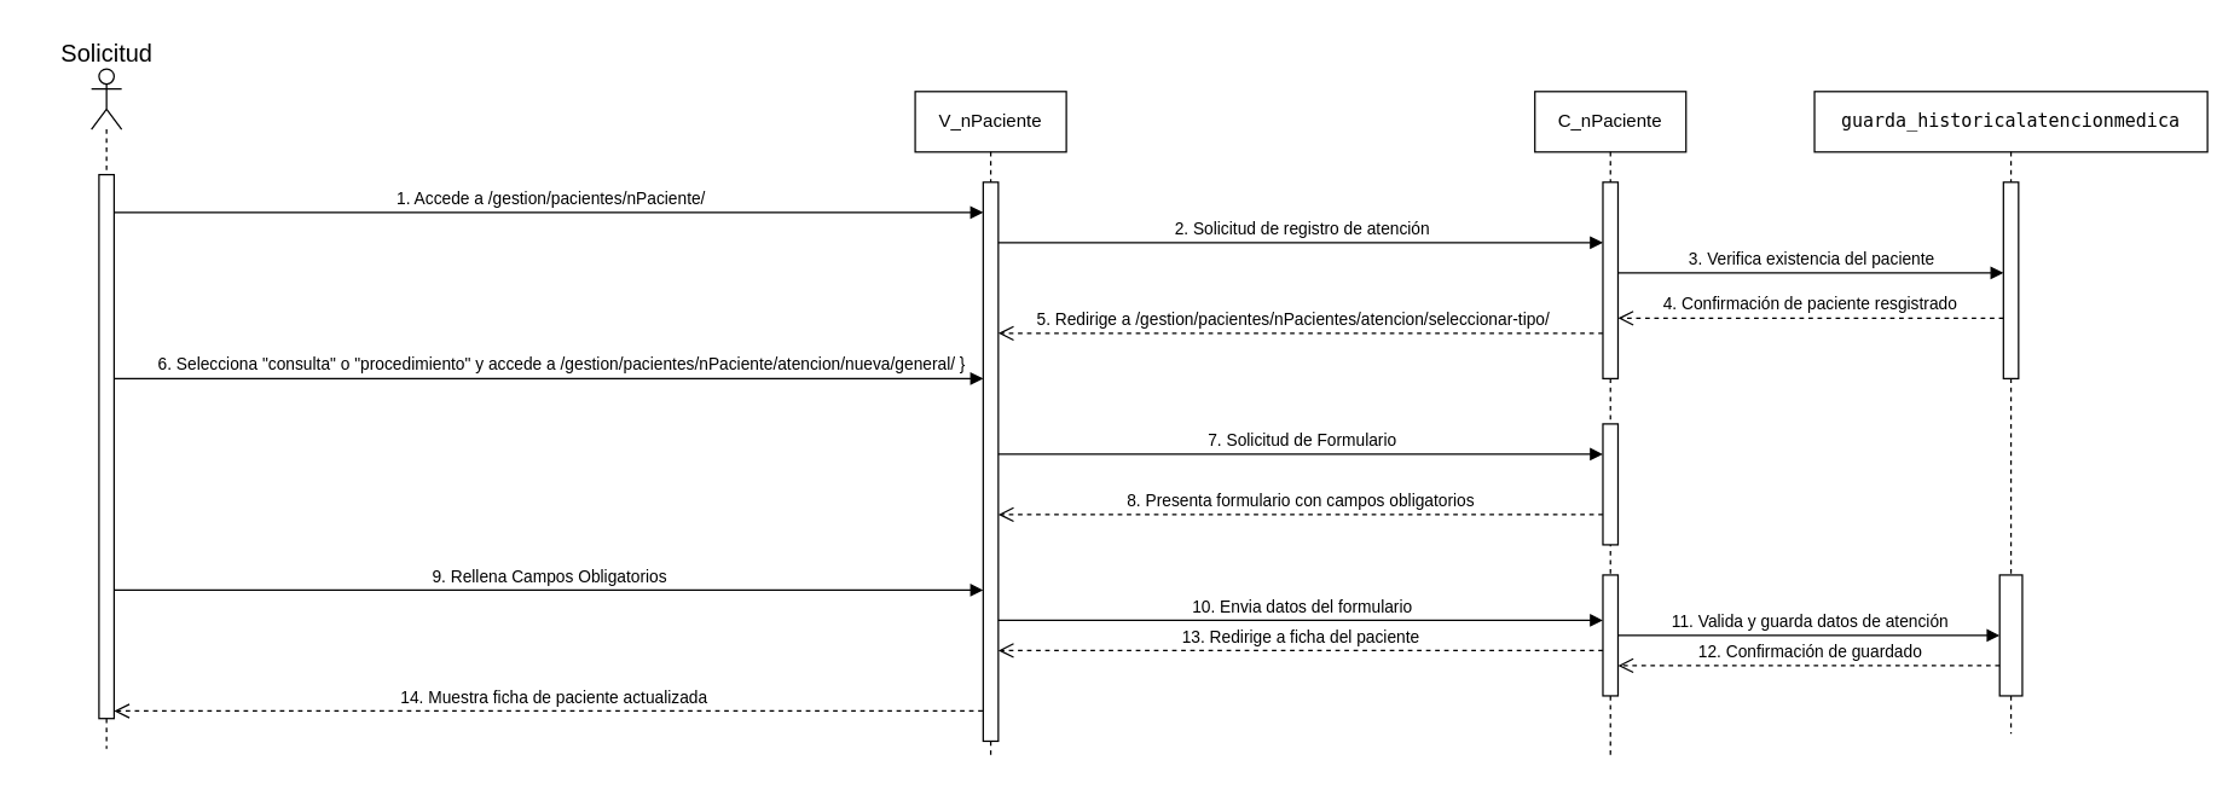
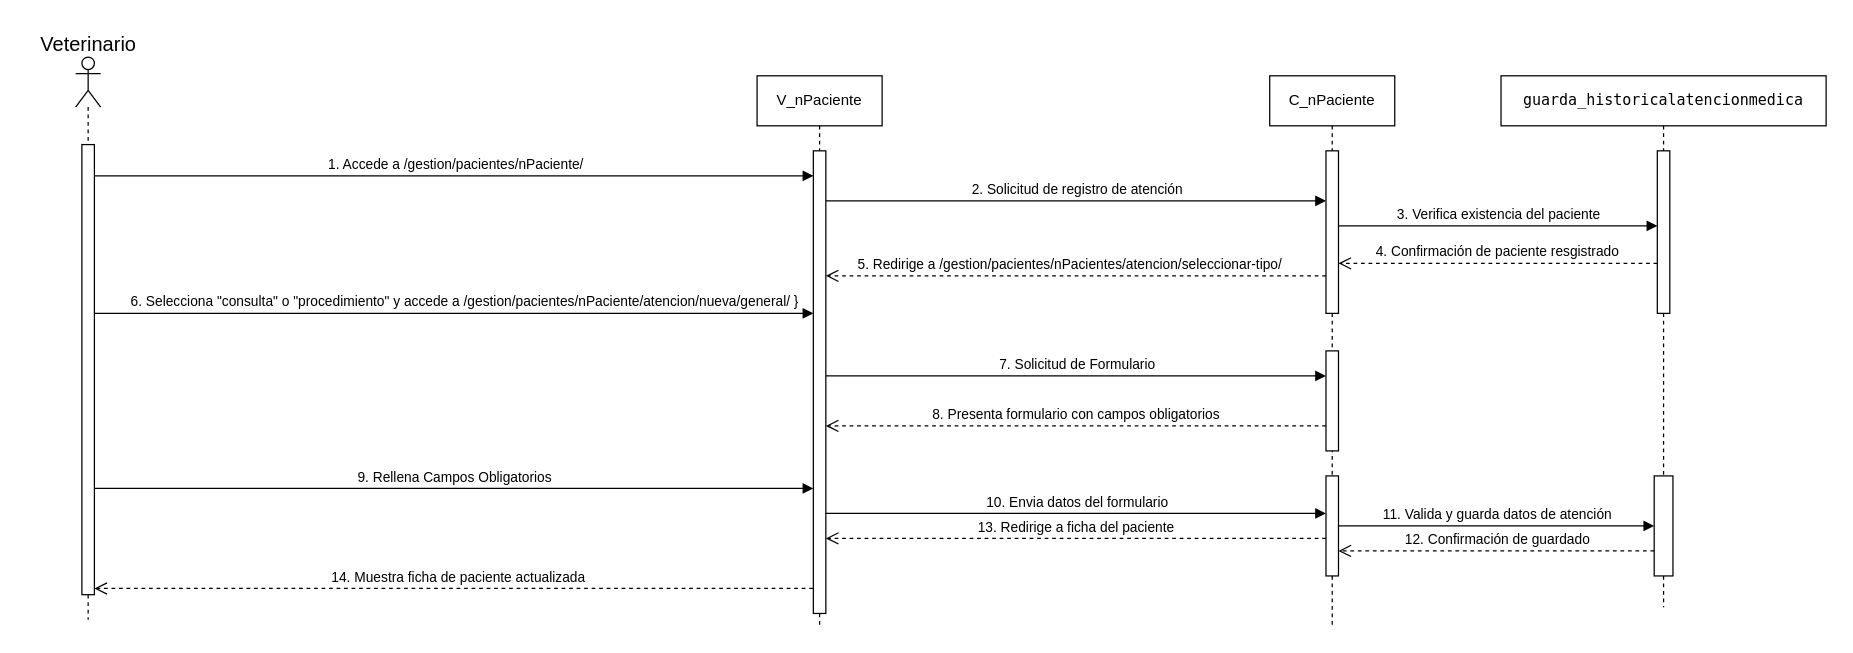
- <mxCell id="27" value="Solicitud" style="text;html=1;align=center;verticalAlign=middle;resizable=0;points=[];autosize=1;strokeColor=none;fillColor=none;fontSize=16;" vertex="1" parent="1"><mxGeometry x="20" width="100" height="30" as="geometry" y="20" /></mxCell>
+ <mxCell id="27" value="Veterinario" style="text;html=1;align=center;verticalAlign=middle;resizable=0;points=[];autosize=1;strokeColor=none;fillColor=none;fontSize=16;" vertex="1" parent="1"><mxGeometry x="20" width="100" height="30" as="geometry" y="20" /></mxCell>
